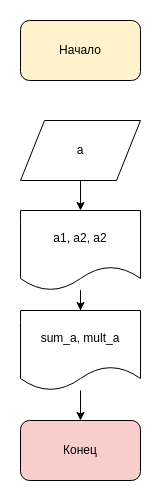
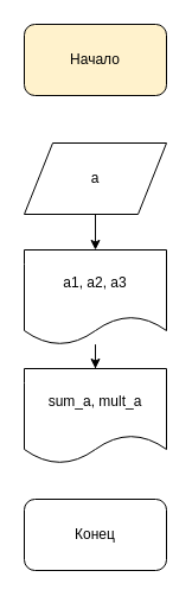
- <mxCell id="7" value="a1, a2, a2" style="shape=document;whiteSpace=wrap;html=1;boundedLbl=1;" vertex="1" parent="1"><mxGeometry x="20" y="210" width="120" height="80" as="geometry" /></mxCell>
+ <mxCell id="7" value="a1, a2, a3" style="shape=document;whiteSpace=wrap;html=1;boundedLbl=1;" vertex="1" parent="1"><mxGeometry x="20" y="210" width="120" height="80" as="geometry" /></mxCell>
- <mxCell id="8" value="" style="edgeStyle=orthogonalEdgeStyle;rounded=0;orthogonalLoop=1;jettySize=auto;html=1;" edge="1" parent="1" source="9" target="10"><mxGeometry relative="1" as="geometry" /></mxCell>
- <mxCell id="10" value="Конец" style="rounded=1;whiteSpace=wrap;html=1;fillColor=#f8cecc;" vertex="1" parent="1"><mxGeometry x="20" y="420" width="120" height="60" as="geometry" /></mxCell>
+ <mxCell id="10" value="Конец" style="rounded=1;whiteSpace=wrap;html=1;" vertex="1" parent="1"><mxGeometry x="20" y="420" width="120" height="60" as="geometry" /></mxCell>
